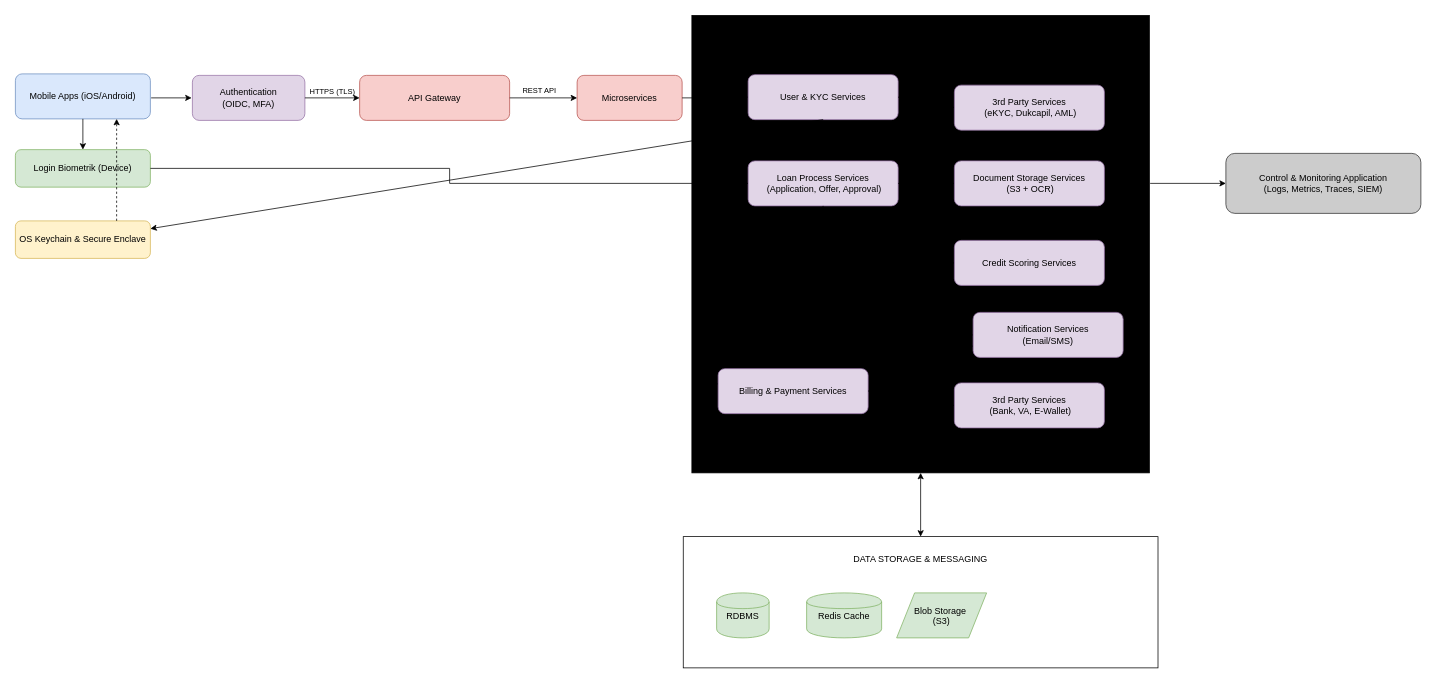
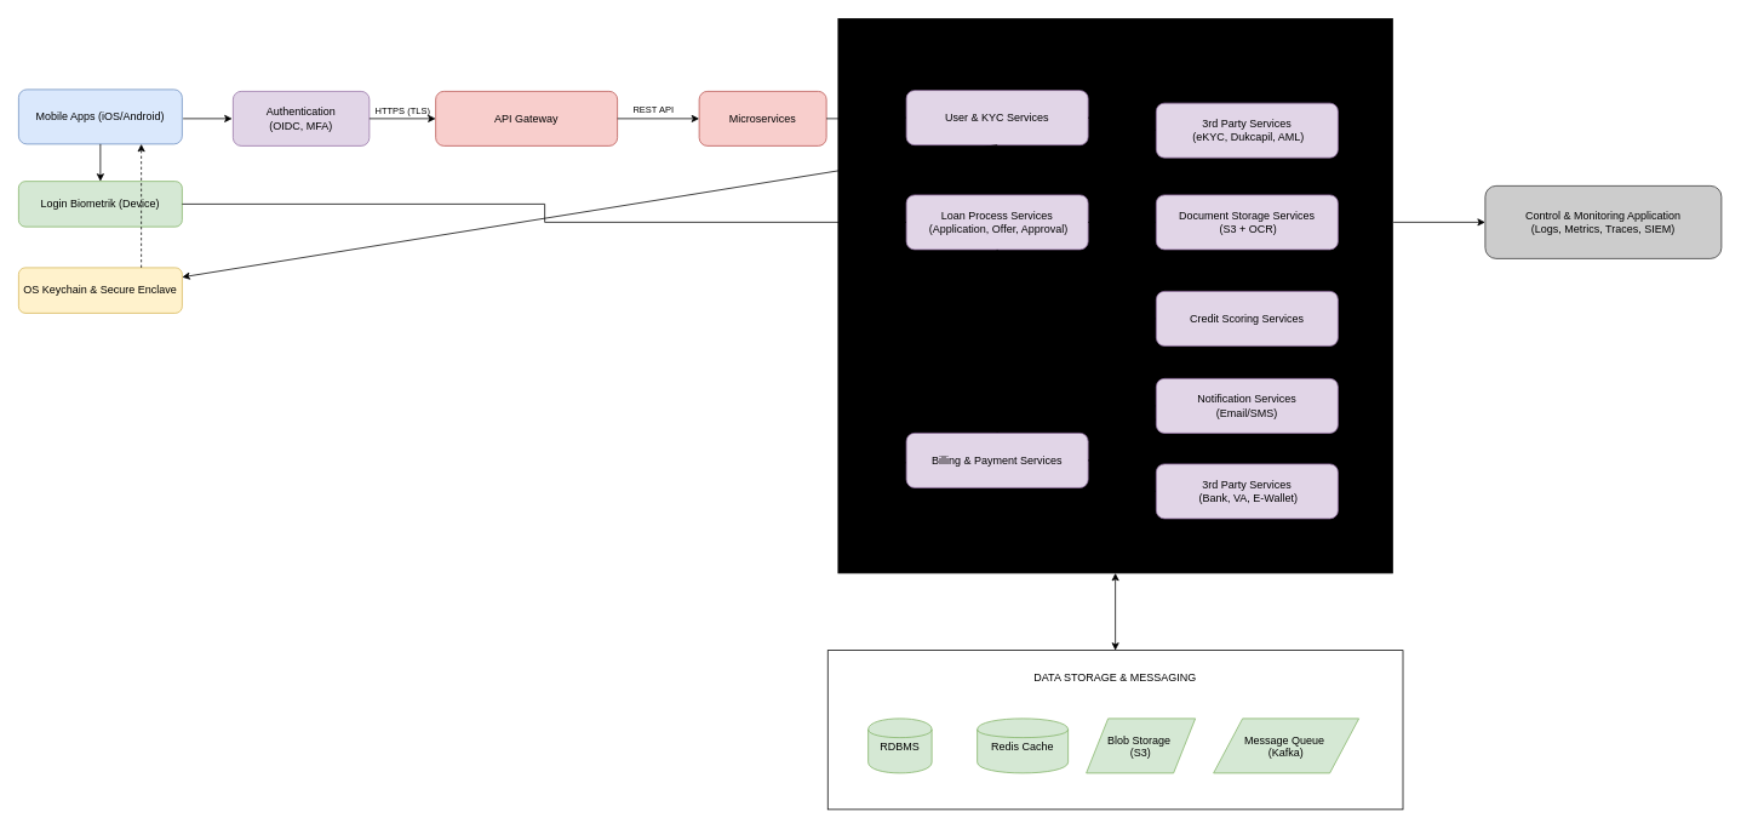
- <mxCell id="27" value="Notification Services&#10;(Email/SMS)" style="shape=rectangle;whiteSpace=wrap;rounded=1;fillColor=light-dark(#e1d5e7, #6bb3ff);strokeColor=light-dark(#9673a6, #9fb2fe);" vertex="1" parent="1"><mxGeometry x="1297" y="416" width="200" height="60" as="geometry" /></mxCell>
+ <mxCell id="27" value="Notification Services&#10;(Email/SMS)" style="shape=rectangle;whiteSpace=wrap;rounded=1;fillColor=light-dark(#e1d5e7, #6bb3ff);strokeColor=light-dark(#9673a6, #9fb2fe);" vertex="1" parent="1"><mxGeometry x="1272" y="416" width="200" height="60" as="geometry" /></mxCell>
- <mxCell id="11" value="Billing &amp; Payment Services" style="shape=rectangle;whiteSpace=wrap;rounded=1;fillColor=#e1d5e7;strokeColor=#9673a6;" parent="1" vertex="1"><mxGeometry x="957" y="491" width="200" height="60" as="geometry" /></mxCell>
+ <mxCell id="11" value="Billing &amp; Payment Services" style="shape=rectangle;whiteSpace=wrap;rounded=1;fillColor=#e1d5e7;strokeColor=#9673a6;" parent="1" vertex="1"><mxGeometry x="997" y="476" width="200" height="60" as="geometry" /></mxCell>
+ <mxCell id="45" value="Message Queue &#10;(Kafka)" style="shape=parallelogram;fillColor=#d5e8d4;strokeColor=#82b366;" vertex="1" parent="1"><mxGeometry x="1335" y="790" width="160" height="60" as="geometry" /></mxCell>
